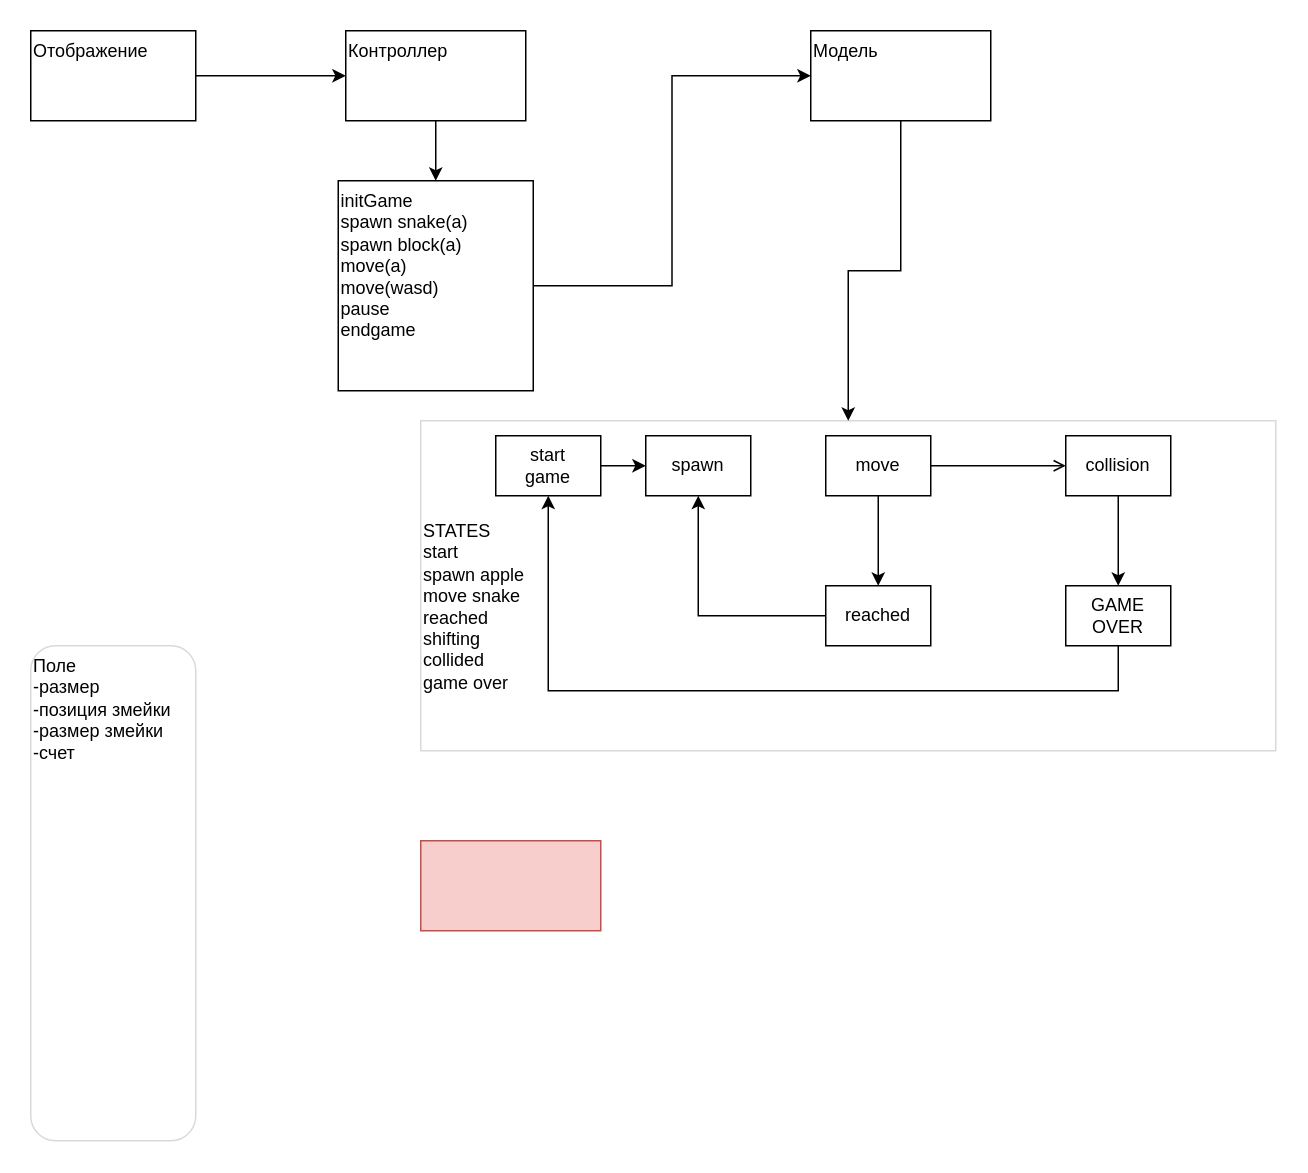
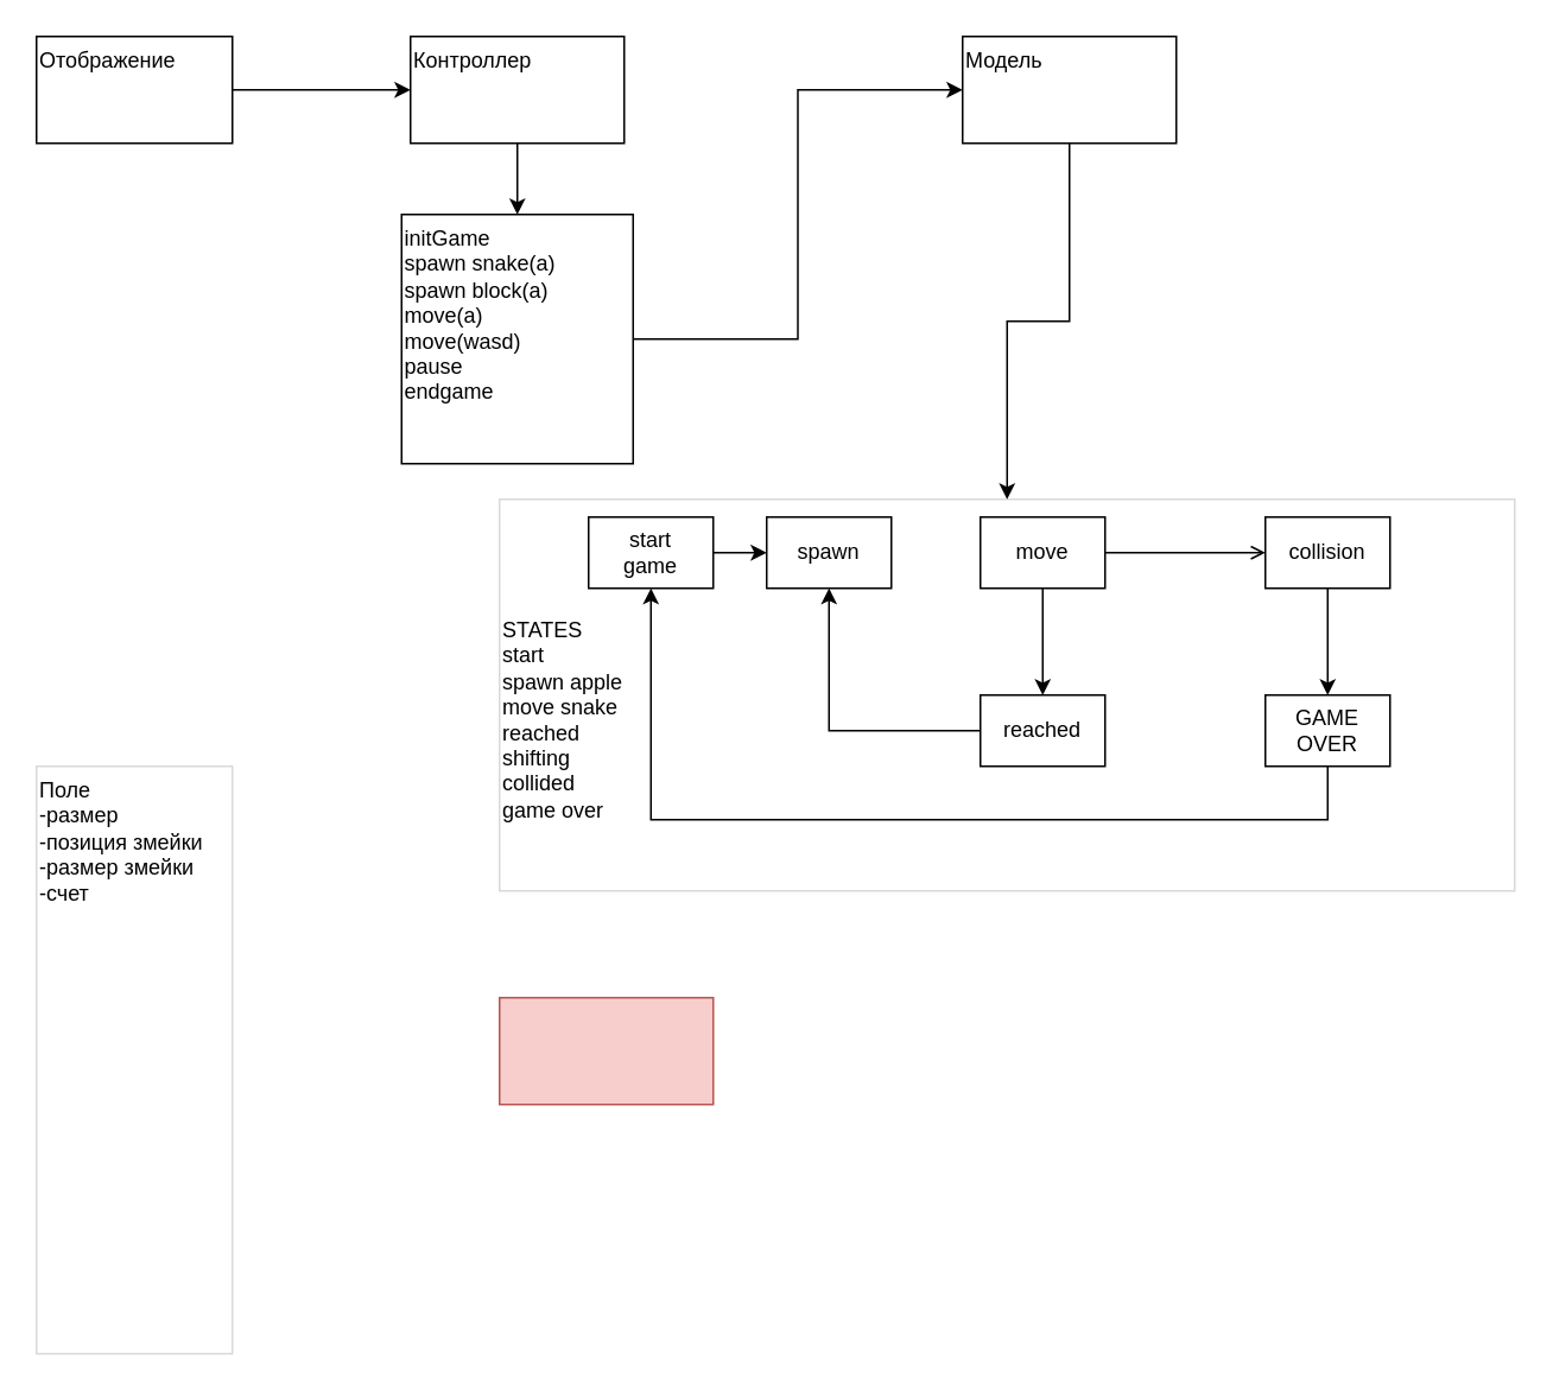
- <mxCell id="26" value="Поле&lt;div&gt;-размер&lt;/div&gt;&lt;div&gt;-позиция змейки&lt;/div&gt;&lt;div&gt;-размер змейки&amp;nbsp;&lt;/div&gt;&lt;div&gt;-счет&lt;/div&gt;" style="whiteSpace=wrap;html=1;opacity=15;align=left;verticalAlign=top;rounded=1;" parent="1" vertex="1"><mxGeometry x="20" y="430" width="110" height="330" as="geometry" /></mxCell>
+ <mxCell id="26" value="Поле&lt;div&gt;-размер&lt;/div&gt;&lt;div&gt;-позиция змейки&lt;/div&gt;&lt;div&gt;-размер змейки&amp;nbsp;&lt;/div&gt;&lt;div&gt;-счет&lt;/div&gt;" style="rounded=0;whiteSpace=wrap;html=1;opacity=15;align=left;verticalAlign=top;" parent="1" vertex="1"><mxGeometry x="20" y="430" width="110" height="330" as="geometry" /></mxCell>
